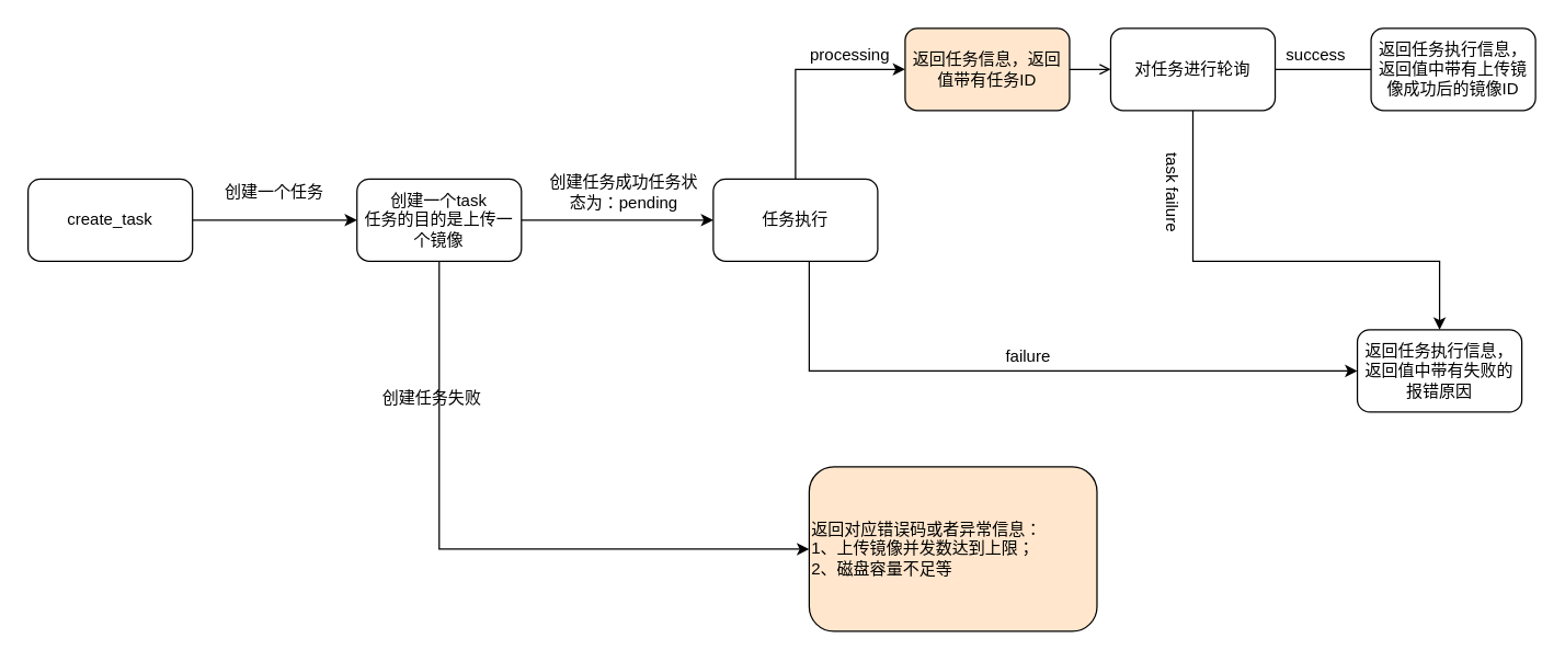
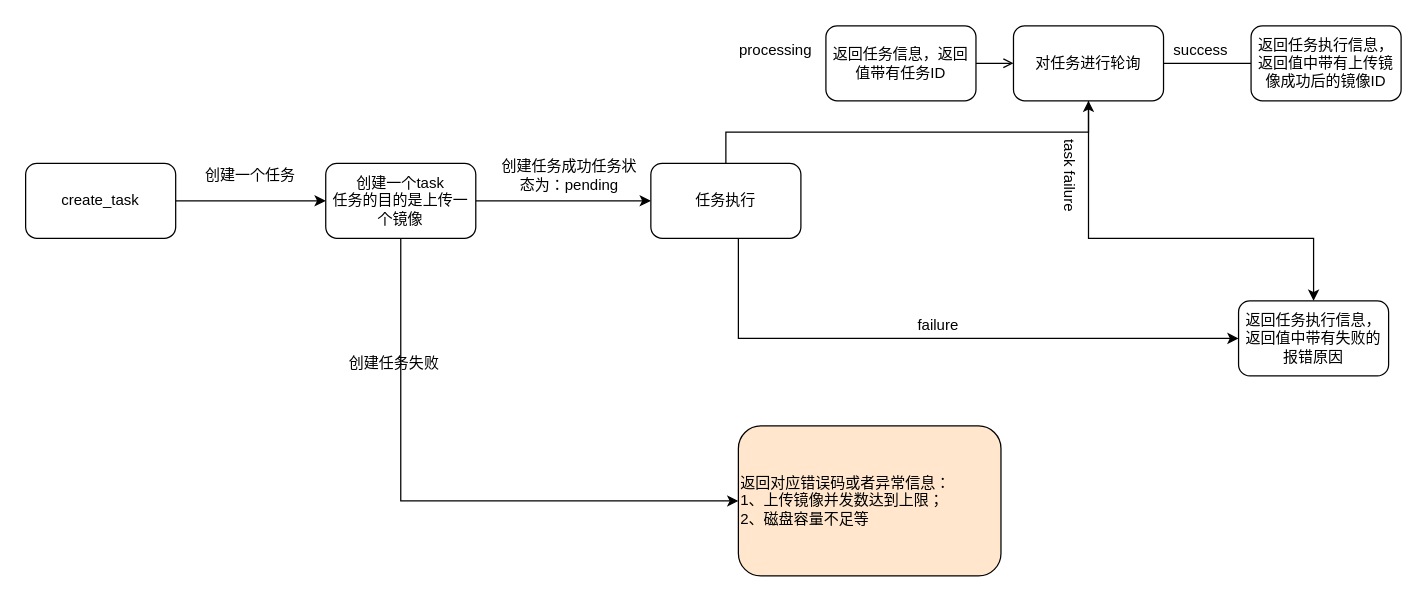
- <mxCell id="4" style="edgeStyle=orthogonalEdgeStyle;rounded=0;orthogonalLoop=1;jettySize=auto;html=1;entryX=0;entryY=0.5;entryDx=0;entryDy=0;exitX=0.5;exitY=0;exitDx=0;exitDy=0;" edge="1" parent="1" source="6" target="8"><mxGeometry relative="1" as="geometry" /></mxCell>
+ <mxCell id="4" style="edgeStyle=orthogonalEdgeStyle;rounded=0;orthogonalLoop=1;jettySize=auto;html=1;exitX=0.5;exitY=0;exitDx=0;exitDy=0;" edge="1" parent="1" source="6" target="16"><mxGeometry relative="1" as="geometry" /></mxCell>
- <mxCell id="8" value="返回任务信息，返回值带有任务ID" style="rounded=1;whiteSpace=wrap;html=1;fillColor=#ffe6cc;" vertex="1" parent="1"><mxGeometry x="660" y="20" width="120" height="60" as="geometry" /></mxCell>
+ <mxCell id="8" value="返回任务信息，返回值带有任务ID" style="rounded=1;whiteSpace=wrap;html=1;" vertex="1" parent="1"><mxGeometry x="660" y="20" width="120" height="60" as="geometry" /></mxCell>
